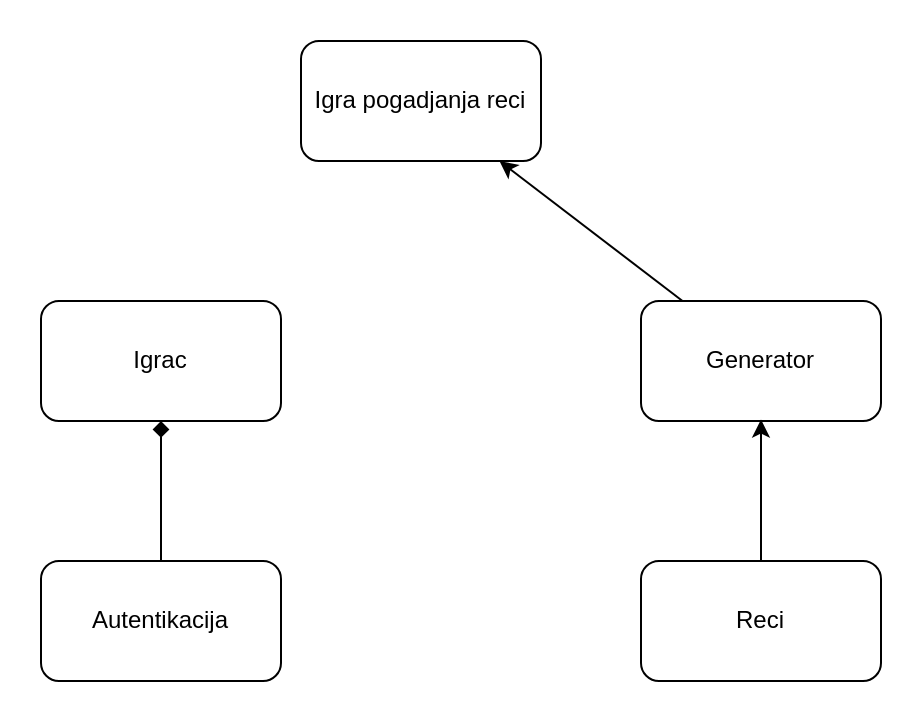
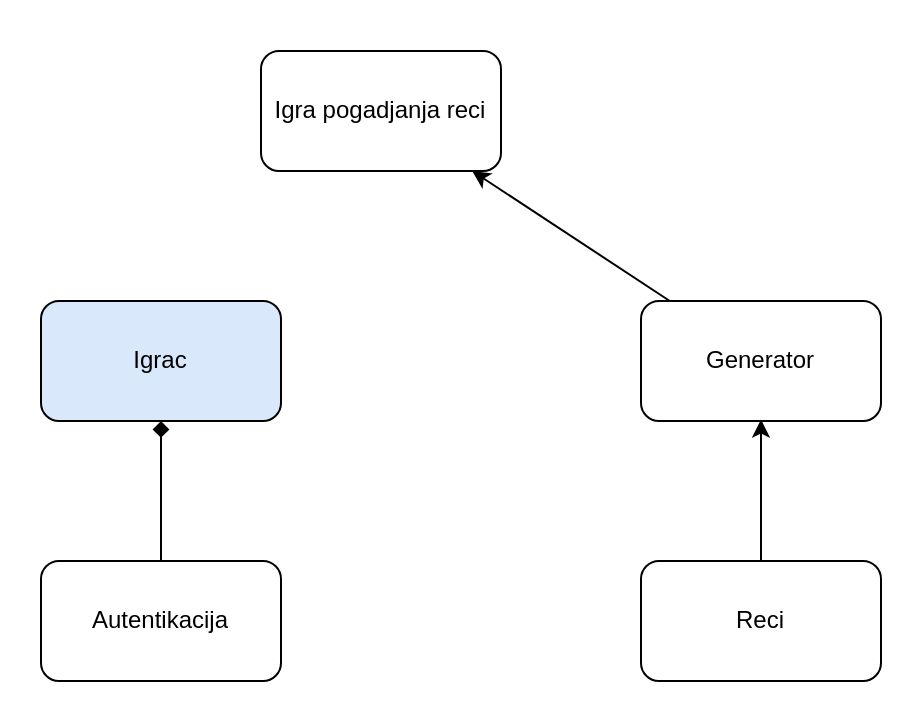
- <mxCell id="2" value="Igra pogadjanja reci" style="rounded=1;whiteSpace=wrap;html=1;" vertex="1" parent="1"><mxGeometry x="150" y="20" width="120" height="60" as="geometry" /></mxCell>
+ <mxCell id="2" value="Igra pogadjanja reci" style="rounded=1;whiteSpace=wrap;html=1;" vertex="1" parent="1"><mxGeometry x="130" y="25" width="120" height="60" as="geometry" /></mxCell>
- <mxCell id="3" value="Igrac" style="rounded=1;whiteSpace=wrap;html=1;" vertex="1" parent="1"><mxGeometry x="20" y="150" width="120" height="60" as="geometry" /></mxCell>
+ <mxCell id="3" value="Igrac" style="rounded=1;whiteSpace=wrap;html=1;fillColor=#dae8fc;" vertex="1" parent="1"><mxGeometry x="20" y="150" width="120" height="60" as="geometry" /></mxCell>
